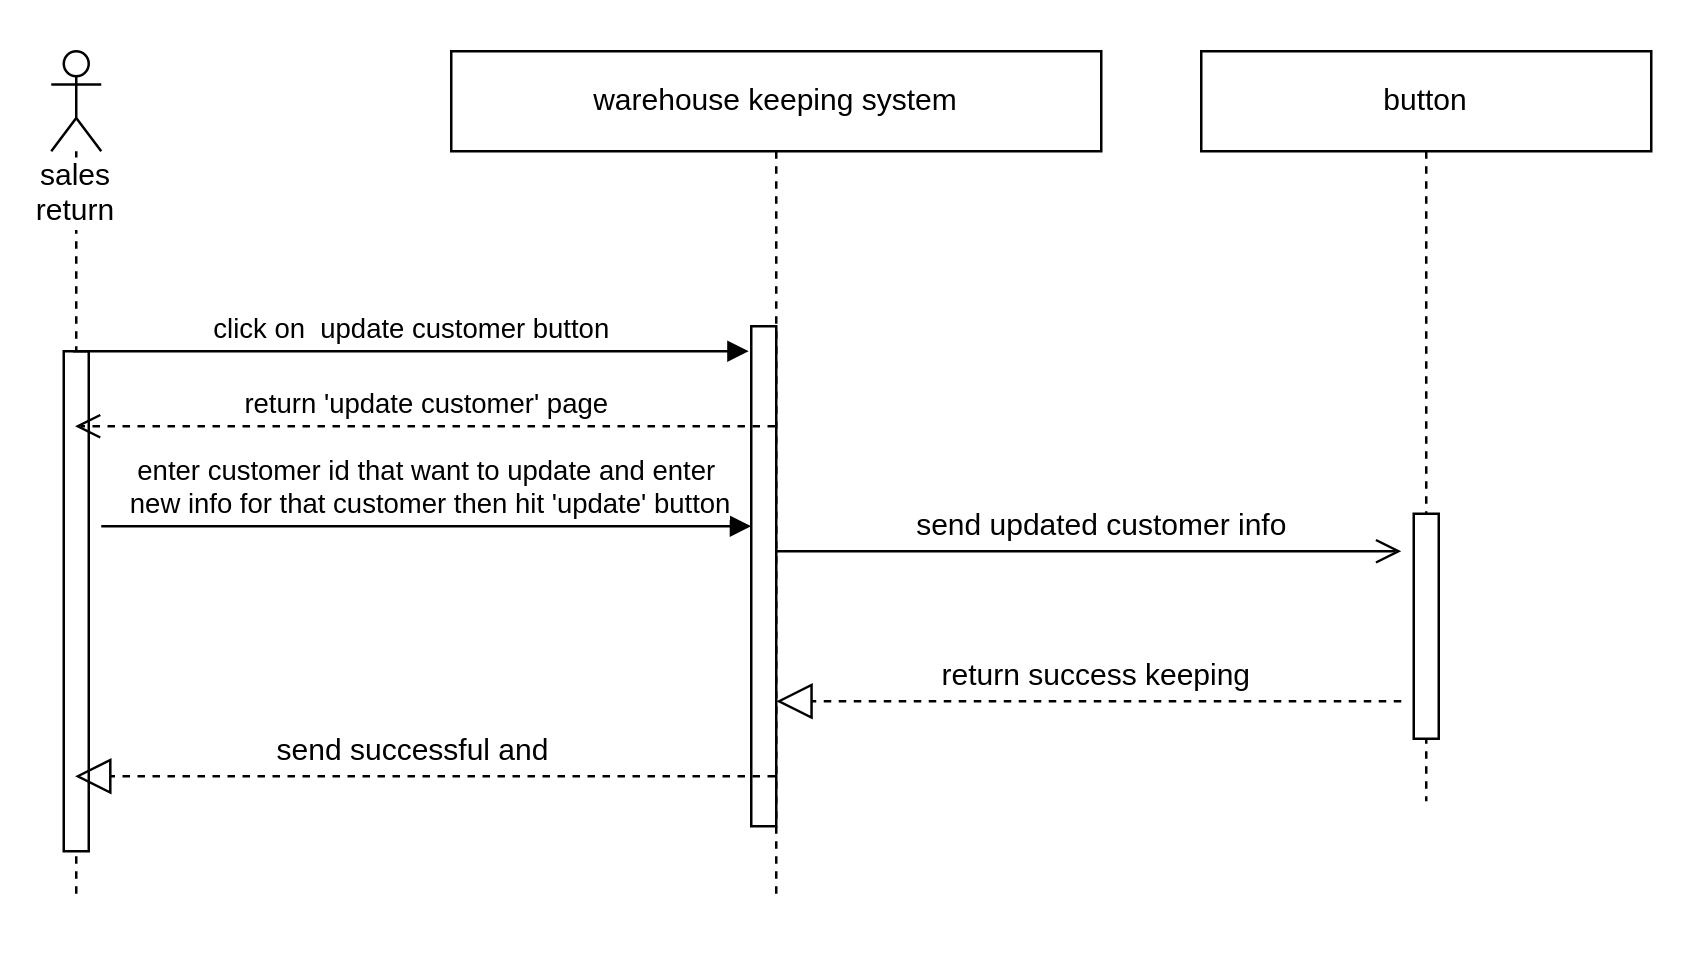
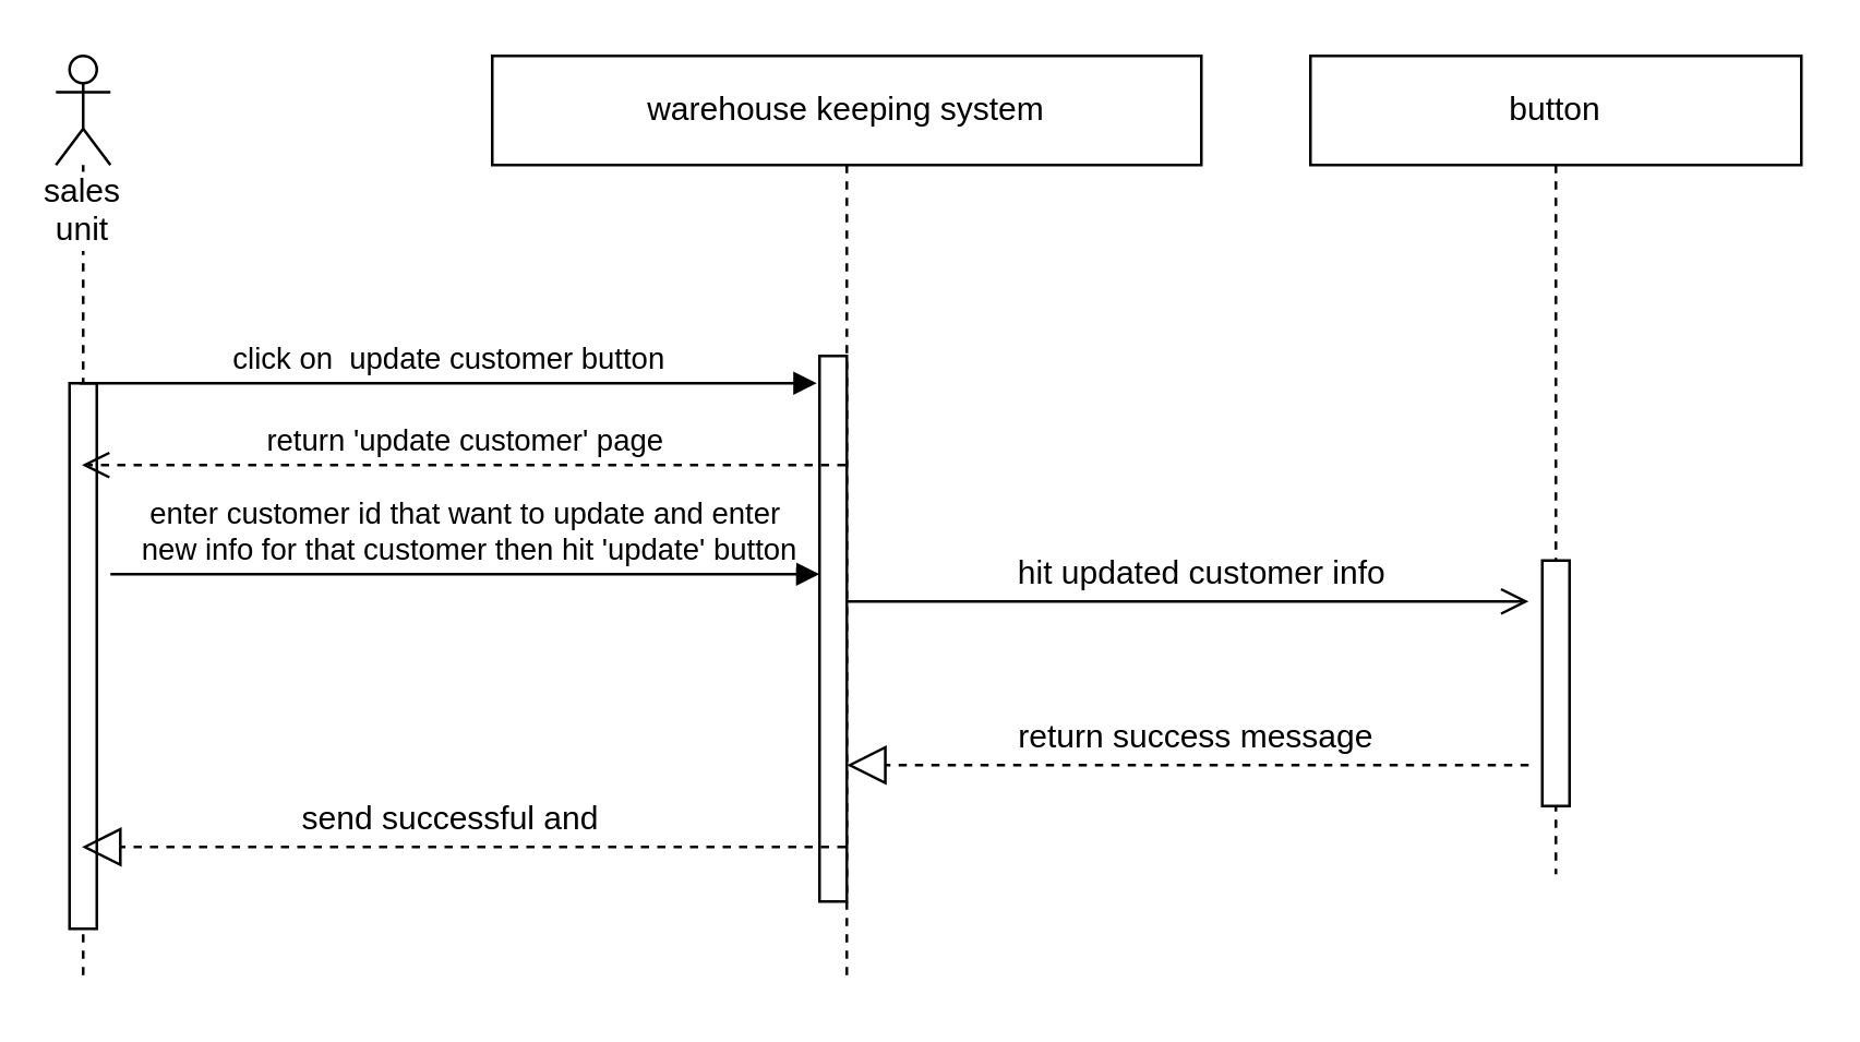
- <mxCell id="2" value="sales return" style="shape=umlLifeline;participant=umlActor;perimeter=lifelinePerimeter;whiteSpace=wrap;html=1;container=1;collapsible=0;recursiveResize=0;verticalAlign=top;spacingTop=36;labelBackgroundColor=#ffffff;outlineConnect=0;" parent="1" vertex="1"><mxGeometry x="20" y="20" width="20" height="340" as="geometry" /></mxCell>
+ <mxCell id="2" value="sales unit" style="shape=umlLifeline;participant=umlActor;perimeter=lifelinePerimeter;whiteSpace=wrap;html=1;container=1;collapsible=0;recursiveResize=0;verticalAlign=top;spacingTop=36;labelBackgroundColor=#ffffff;outlineConnect=0;" parent="1" vertex="1"><mxGeometry x="20" y="20" width="20" height="340" as="geometry" /></mxCell>
- <mxCell id="15" value="send updated customer info" style="text;html=1;align=center;verticalAlign=middle;resizable=0;points=[];autosize=1;" vertex="1" parent="1"><mxGeometry x="360" y="200" width="160" height="20" as="geometry" /></mxCell>
+ <mxCell id="15" value="hit updated customer info" style="text;html=1;align=center;verticalAlign=middle;resizable=0;points=[];autosize=1;" vertex="1" parent="1"><mxGeometry x="360" y="200" width="160" height="20" as="geometry" /></mxCell>
- <mxCell id="12" value="return success keeping&amp;nbsp;" style="text;html=1;strokeColor=none;fillColor=none;align=center;verticalAlign=middle;whiteSpace=wrap;rounded=0;" parent="1" vertex="1"><mxGeometry x="330" y="260" width="220" height="20" as="geometry" /></mxCell>
+ <mxCell id="12" value="return success message&amp;nbsp;" style="text;html=1;strokeColor=none;fillColor=none;align=center;verticalAlign=middle;whiteSpace=wrap;rounded=0;" parent="1" vertex="1"><mxGeometry x="330" y="260" width="220" height="20" as="geometry" /></mxCell>
